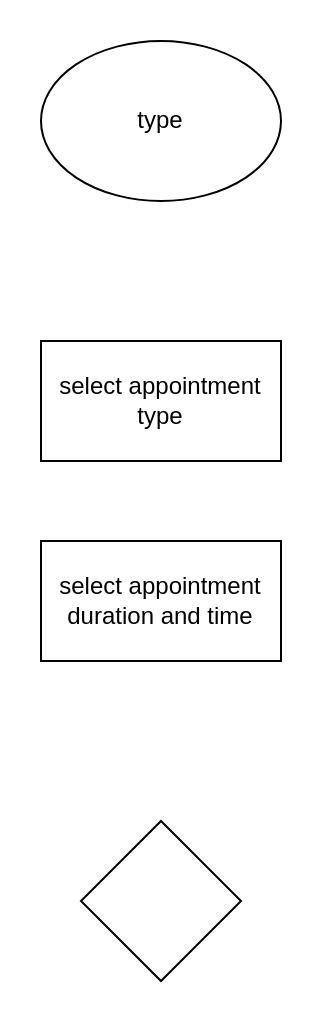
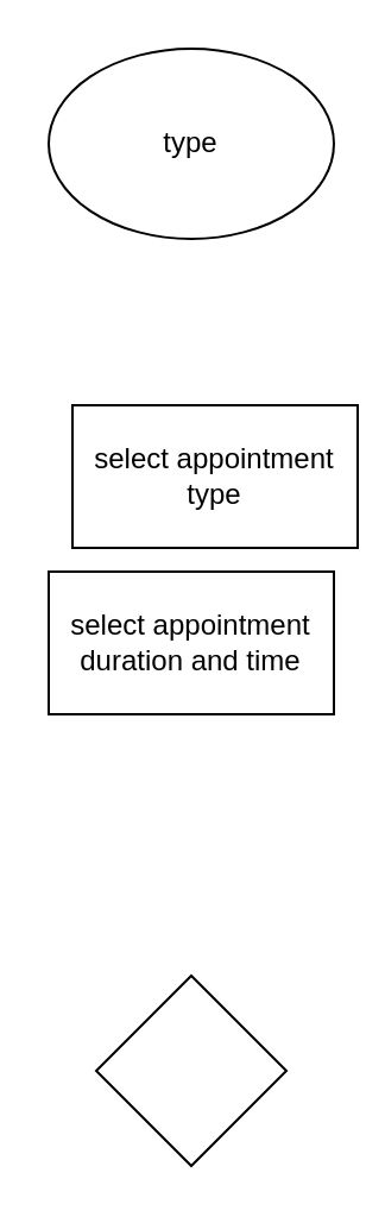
- <mxCell id="3" value="select appointment type" style="rounded=0;whiteSpace=wrap;html=1;" vertex="1" parent="1"><mxGeometry x="20" y="170" width="120" height="60" as="geometry" /></mxCell>
+ <mxCell id="3" value="select appointment type" style="rounded=0;whiteSpace=wrap;html=1;" vertex="1" parent="1"><mxGeometry x="30" y="170" width="120" height="60" as="geometry" /></mxCell>
- <mxCell id="4" value="select appointment duration and time" style="rounded=0;whiteSpace=wrap;html=1;" vertex="1" parent="1"><mxGeometry x="20" y="270" width="120" height="60" as="geometry" /></mxCell>
+ <mxCell id="4" value="select appointment duration and time" style="rounded=0;whiteSpace=wrap;html=1;" vertex="1" parent="1"><mxGeometry x="20" y="240" width="120" height="60" as="geometry" /></mxCell>
